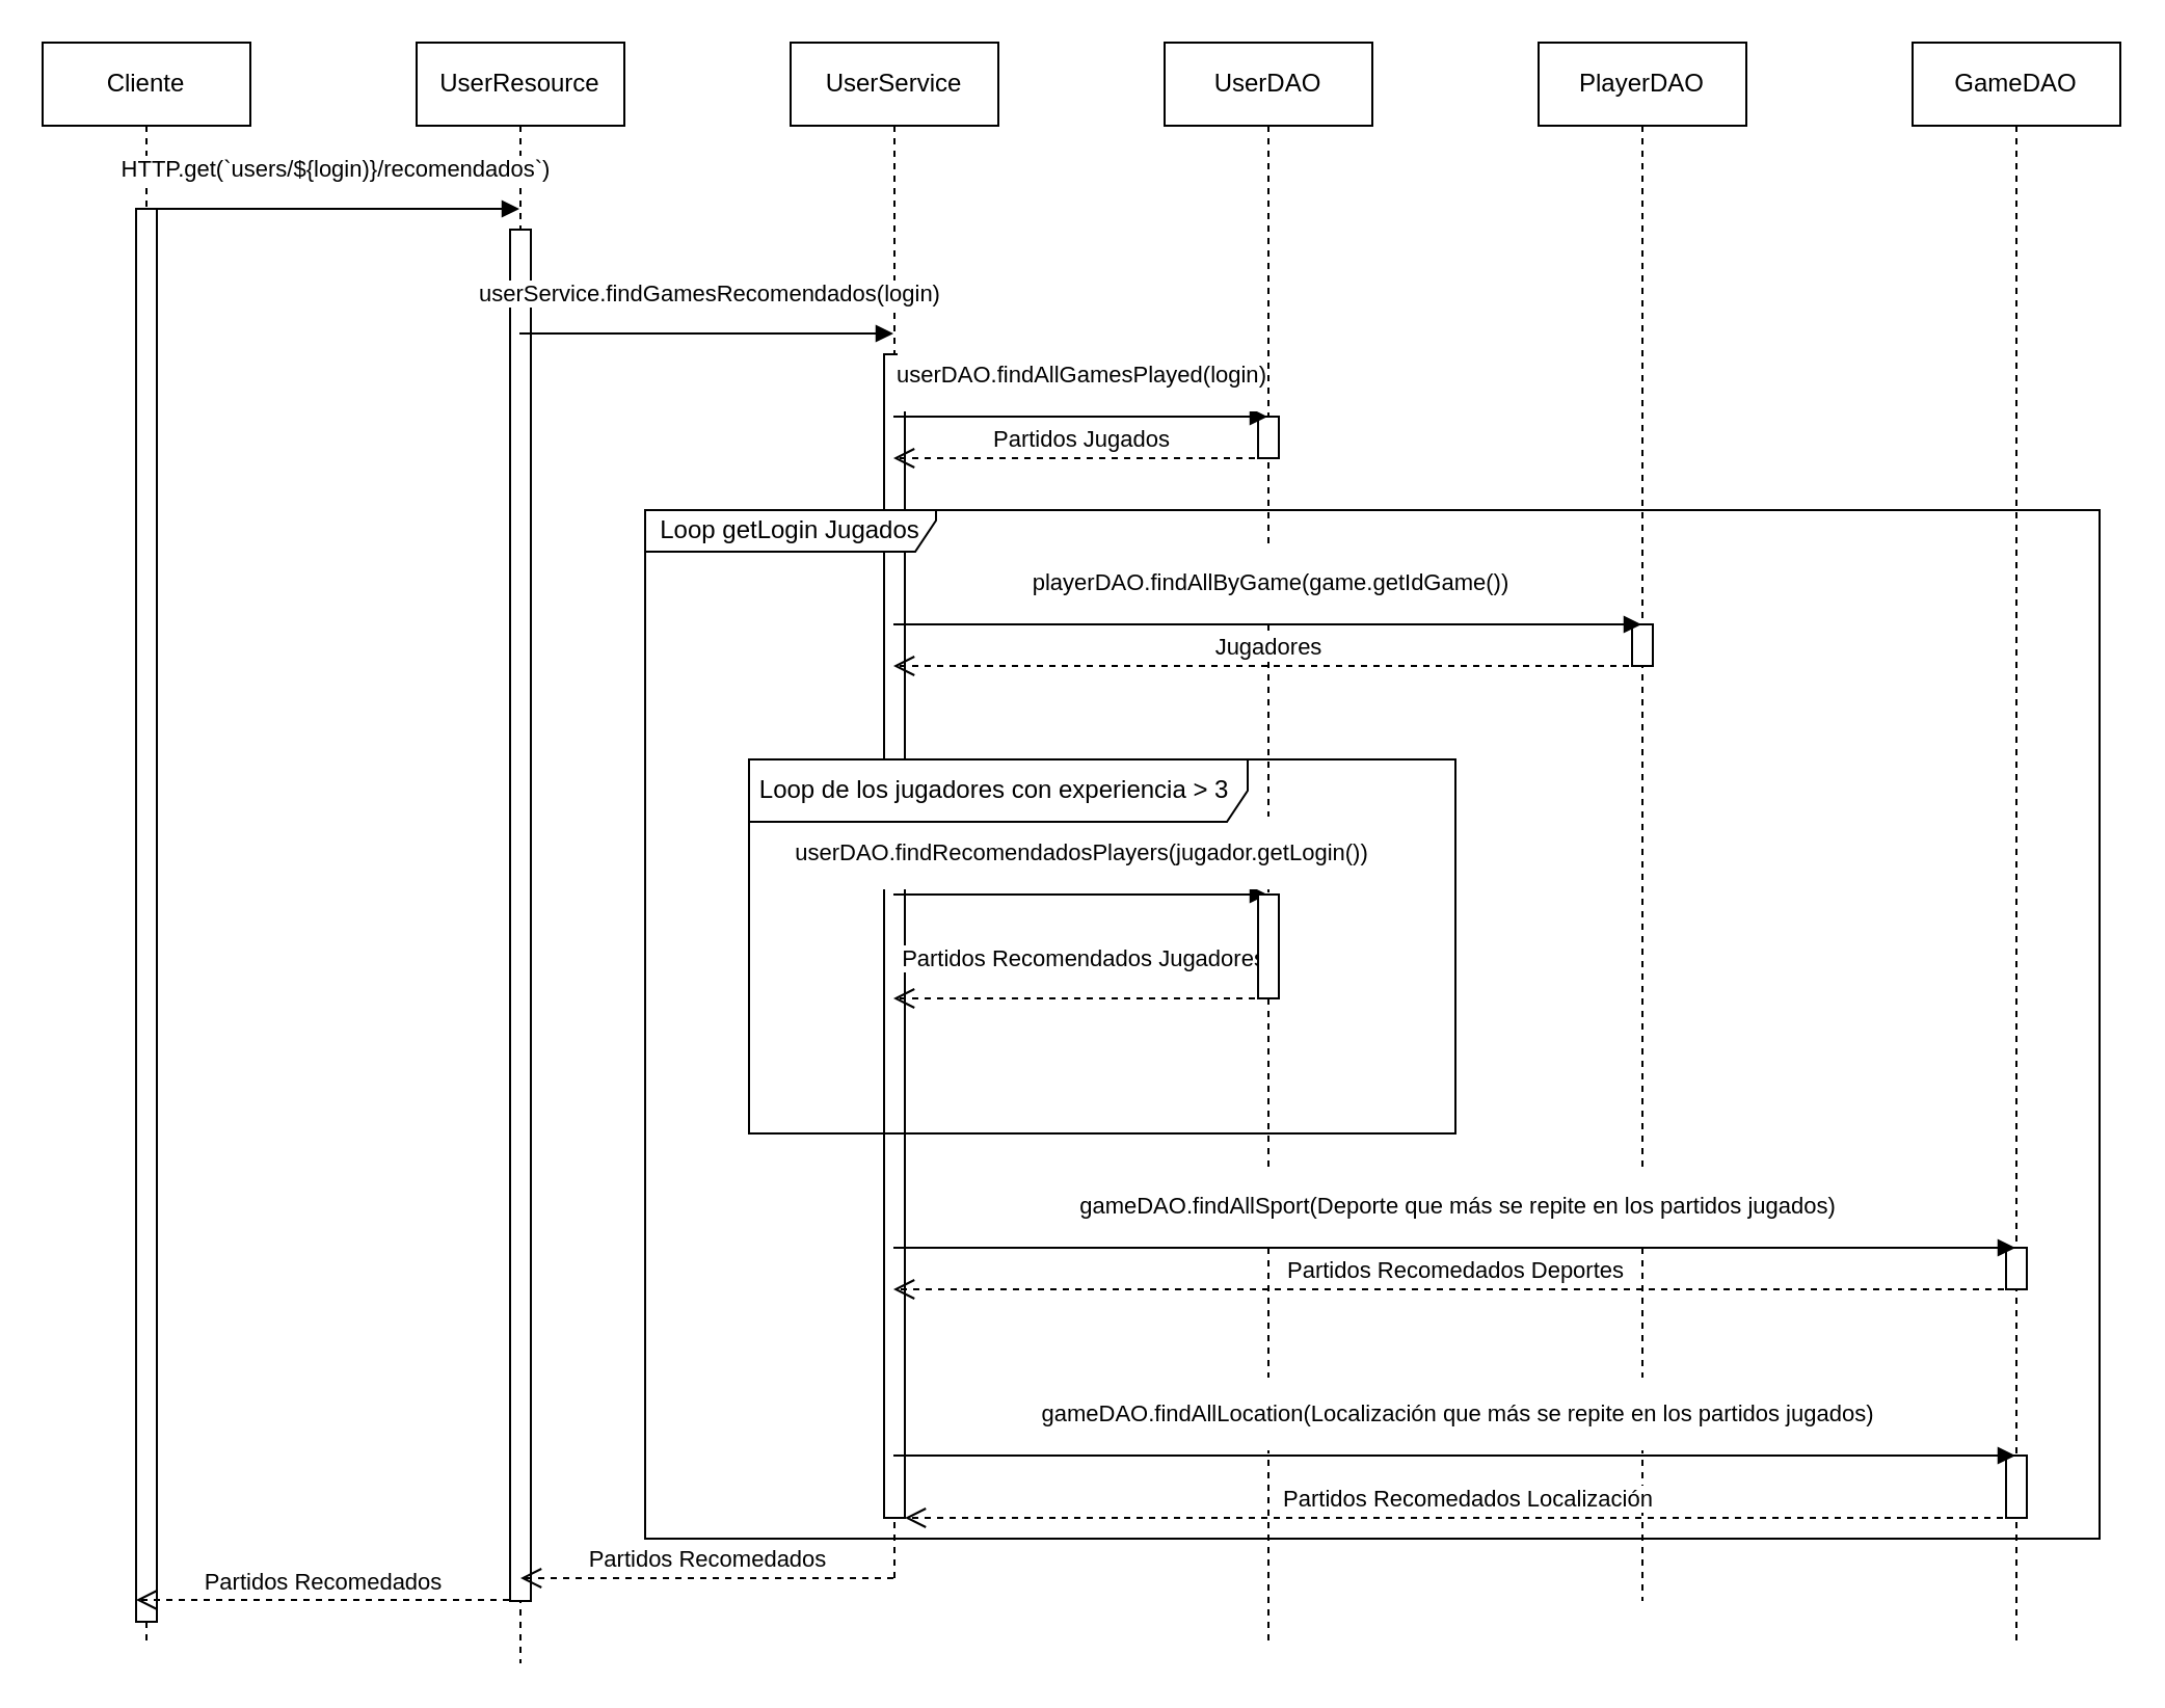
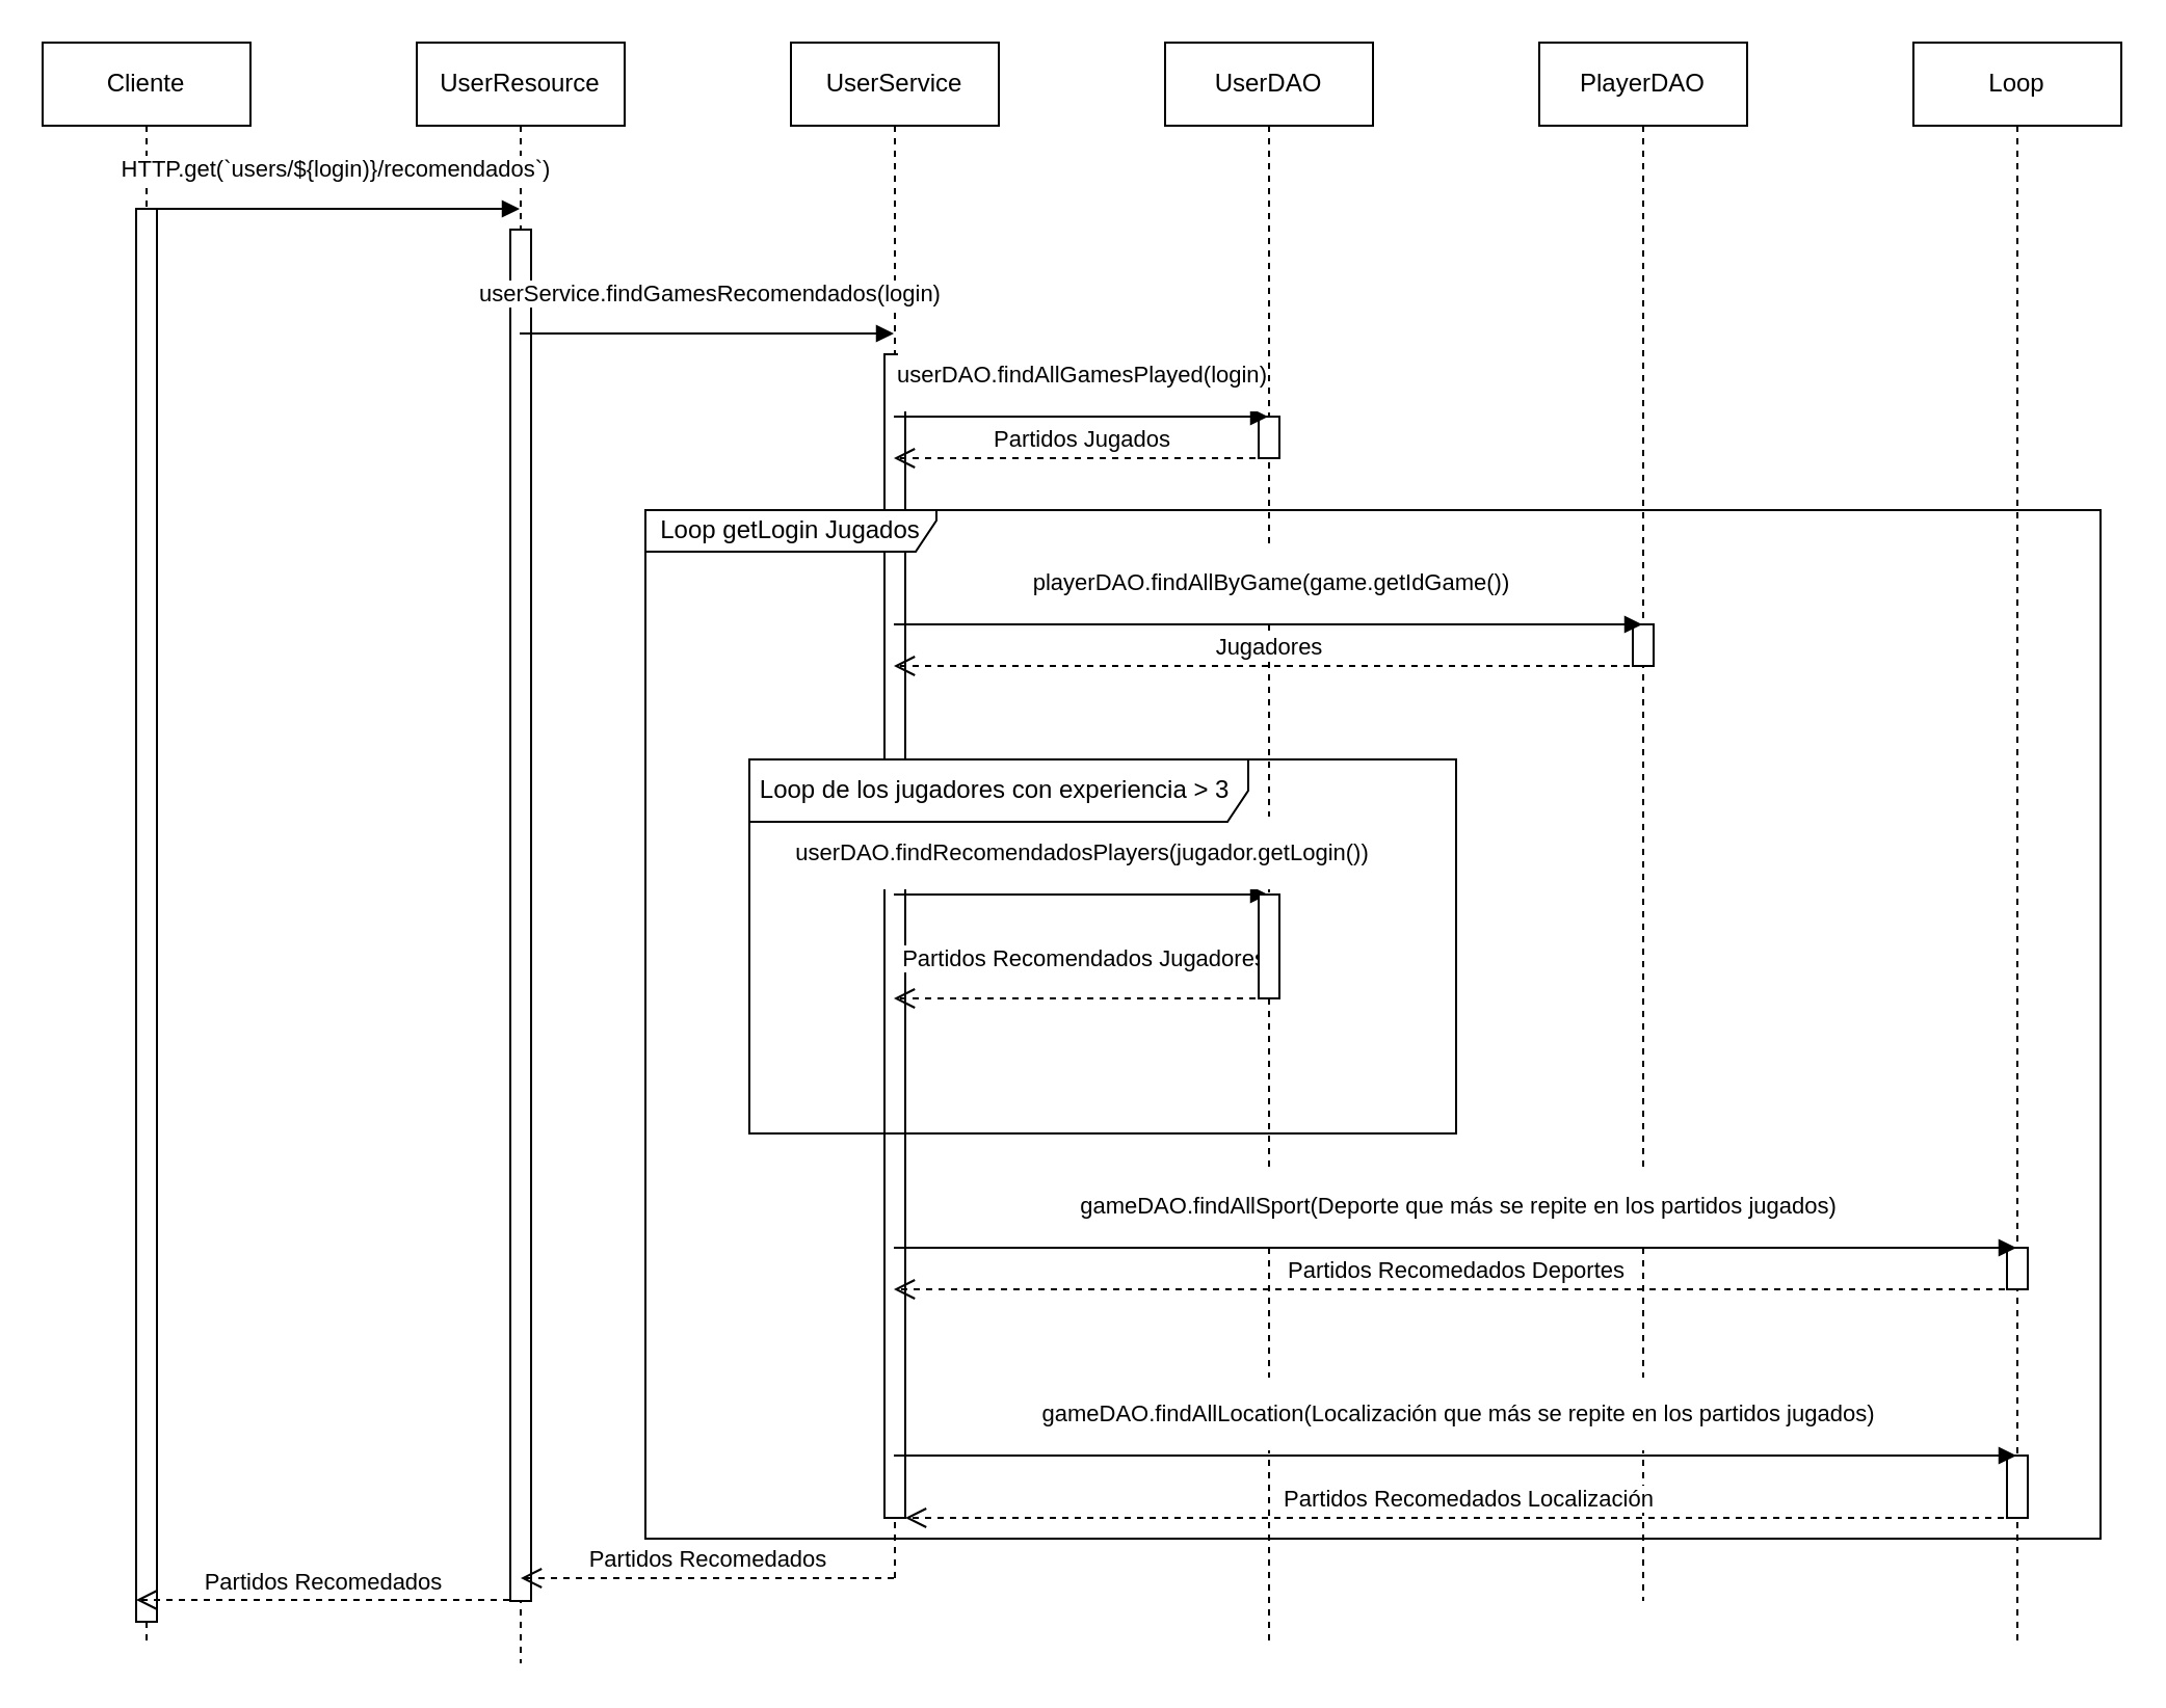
- <mxCell id="23" value="GameDAO" style="shape=umlLifeline;perimeter=lifelinePerimeter;whiteSpace=wrap;html=1;container=1;collapsible=0;recursiveResize=0;outlineConnect=0;" vertex="1" parent="1"><mxGeometry x="920" y="20" width="100" height="770" as="geometry" /></mxCell>
+ <mxCell id="23" value="Loop" style="shape=umlLifeline;perimeter=lifelinePerimeter;whiteSpace=wrap;html=1;container=1;collapsible=0;recursiveResize=0;outlineConnect=0;" vertex="1" parent="1"><mxGeometry x="920" y="20" width="100" height="770" as="geometry" /></mxCell>
